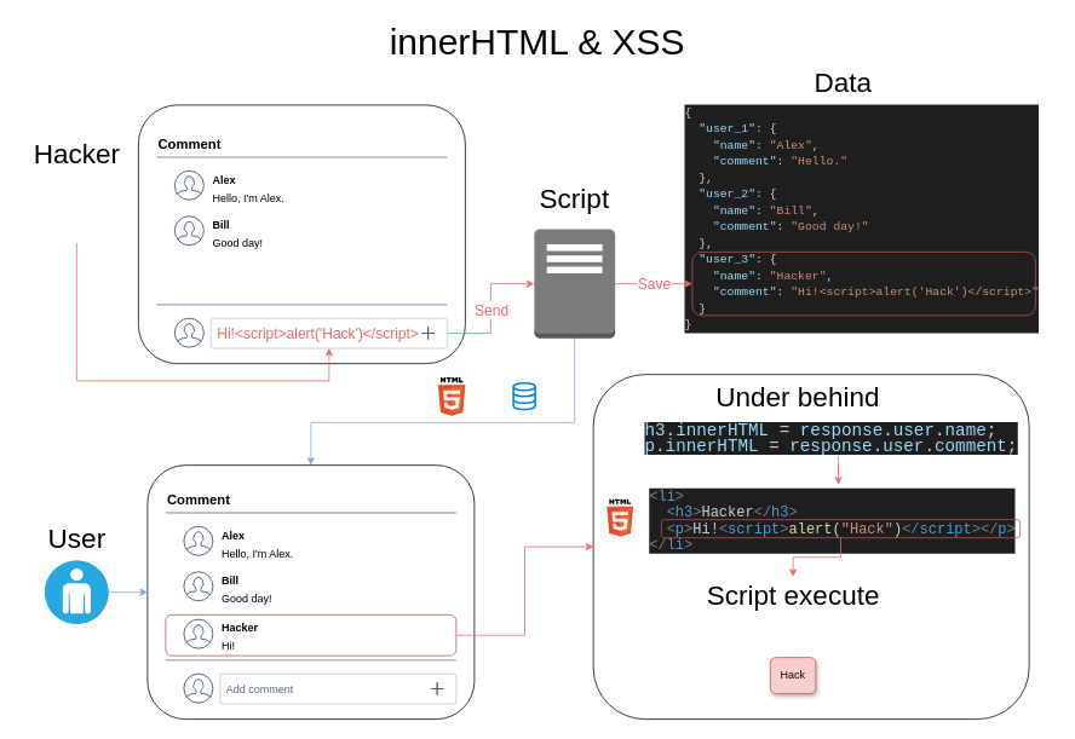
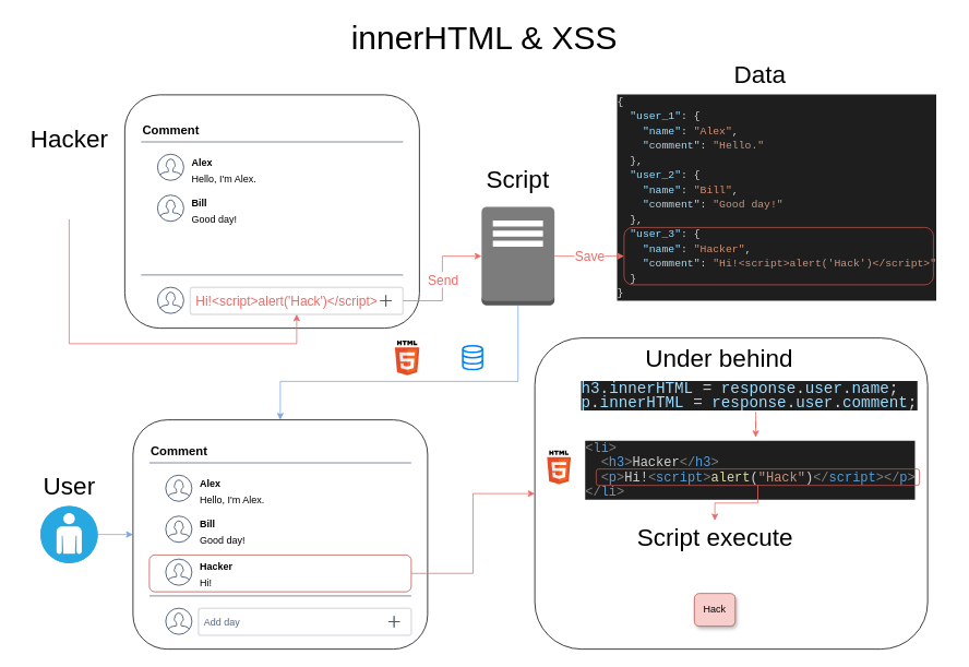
- <mxCell id="27" value="Add comment" style="rounded=1;arcSize=9;fillColor=#ffffff;align=left;spacingLeft=5;strokeColor=#DEE1E6;html=1;strokeWidth=2;fontColor=#596780;fontSize=12" parent="19" vertex="1"><mxGeometry x="80" y="230" width="260" height="33" as="geometry" /></mxCell>
+ <mxCell id="27" value="Add day" style="rounded=1;arcSize=9;fillColor=#ffffff;align=left;spacingLeft=5;strokeColor=#DEE1E6;html=1;strokeWidth=2;fontColor=#596780;fontSize=12" parent="19" vertex="1"><mxGeometry x="80" y="230" width="260" height="33" as="geometry" /></mxCell>
